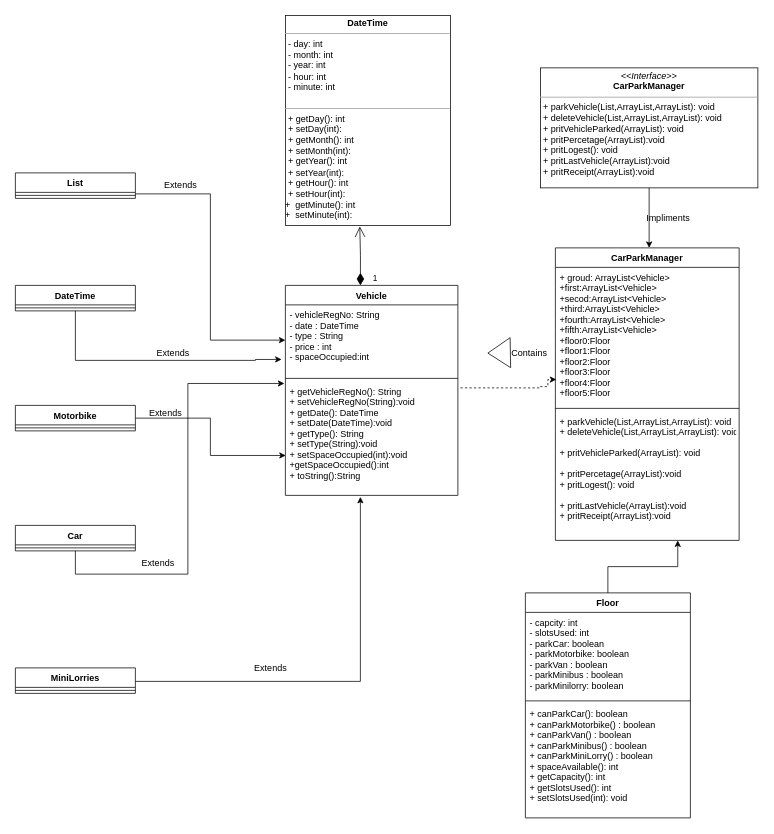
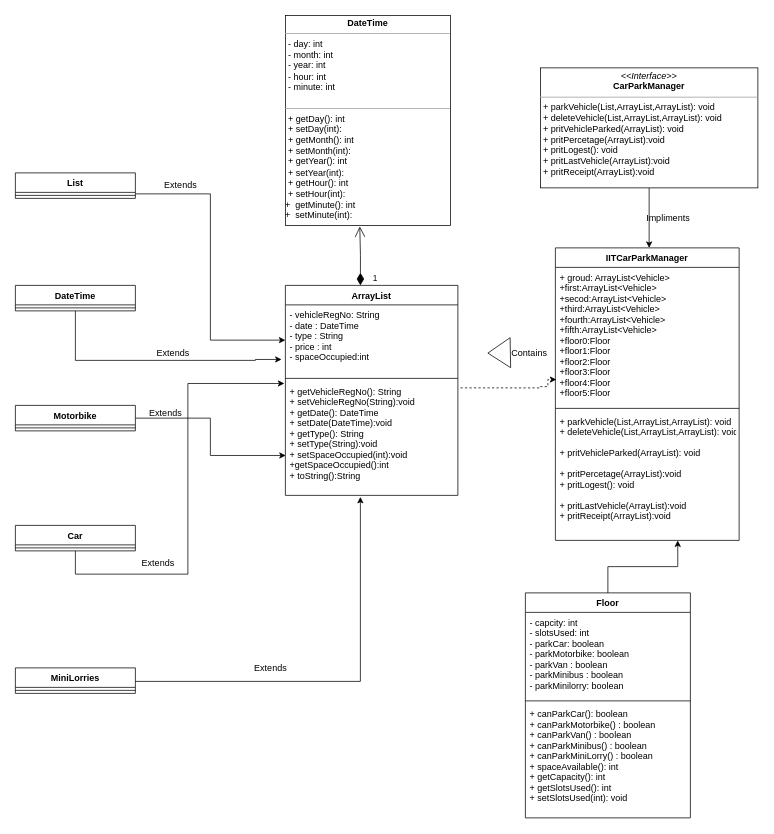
- <mxCell id="13" value="CarParkManager" style="swimlane;fontStyle=1;align=center;verticalAlign=top;childLayout=stackLayout;horizontal=1;startSize=26;horizontalStack=0;resizeParent=1;resizeParentMax=0;resizeLast=0;collapsible=1;marginBottom=0;" parent="1" vertex="1"><mxGeometry x="740" y="330" width="245" height="390" as="geometry" /></mxCell>
+ <mxCell id="13" value="IITCarParkManager" style="swimlane;fontStyle=1;align=center;verticalAlign=top;childLayout=stackLayout;horizontal=1;startSize=26;horizontalStack=0;resizeParent=1;resizeParentMax=0;resizeLast=0;collapsible=1;marginBottom=0;" parent="1" vertex="1"><mxGeometry x="740" y="330" width="245" height="390" as="geometry" /></mxCell>
- <mxCell id="3" value="Vehicle" style="swimlane;fontStyle=1;align=center;verticalAlign=top;childLayout=stackLayout;horizontal=1;startSize=26;horizontalStack=0;resizeParent=1;resizeParentMax=0;resizeLast=0;collapsible=1;marginBottom=0;" parent="1" vertex="1"><mxGeometry x="380" y="380" width="230" height="280" as="geometry" /></mxCell>
+ <mxCell id="3" value="ArrayList" style="swimlane;fontStyle=1;align=center;verticalAlign=top;childLayout=stackLayout;horizontal=1;startSize=26;horizontalStack=0;resizeParent=1;resizeParentMax=0;resizeLast=0;collapsible=1;marginBottom=0;" parent="1" vertex="1"><mxGeometry x="380" y="380" width="230" height="280" as="geometry" /></mxCell>
